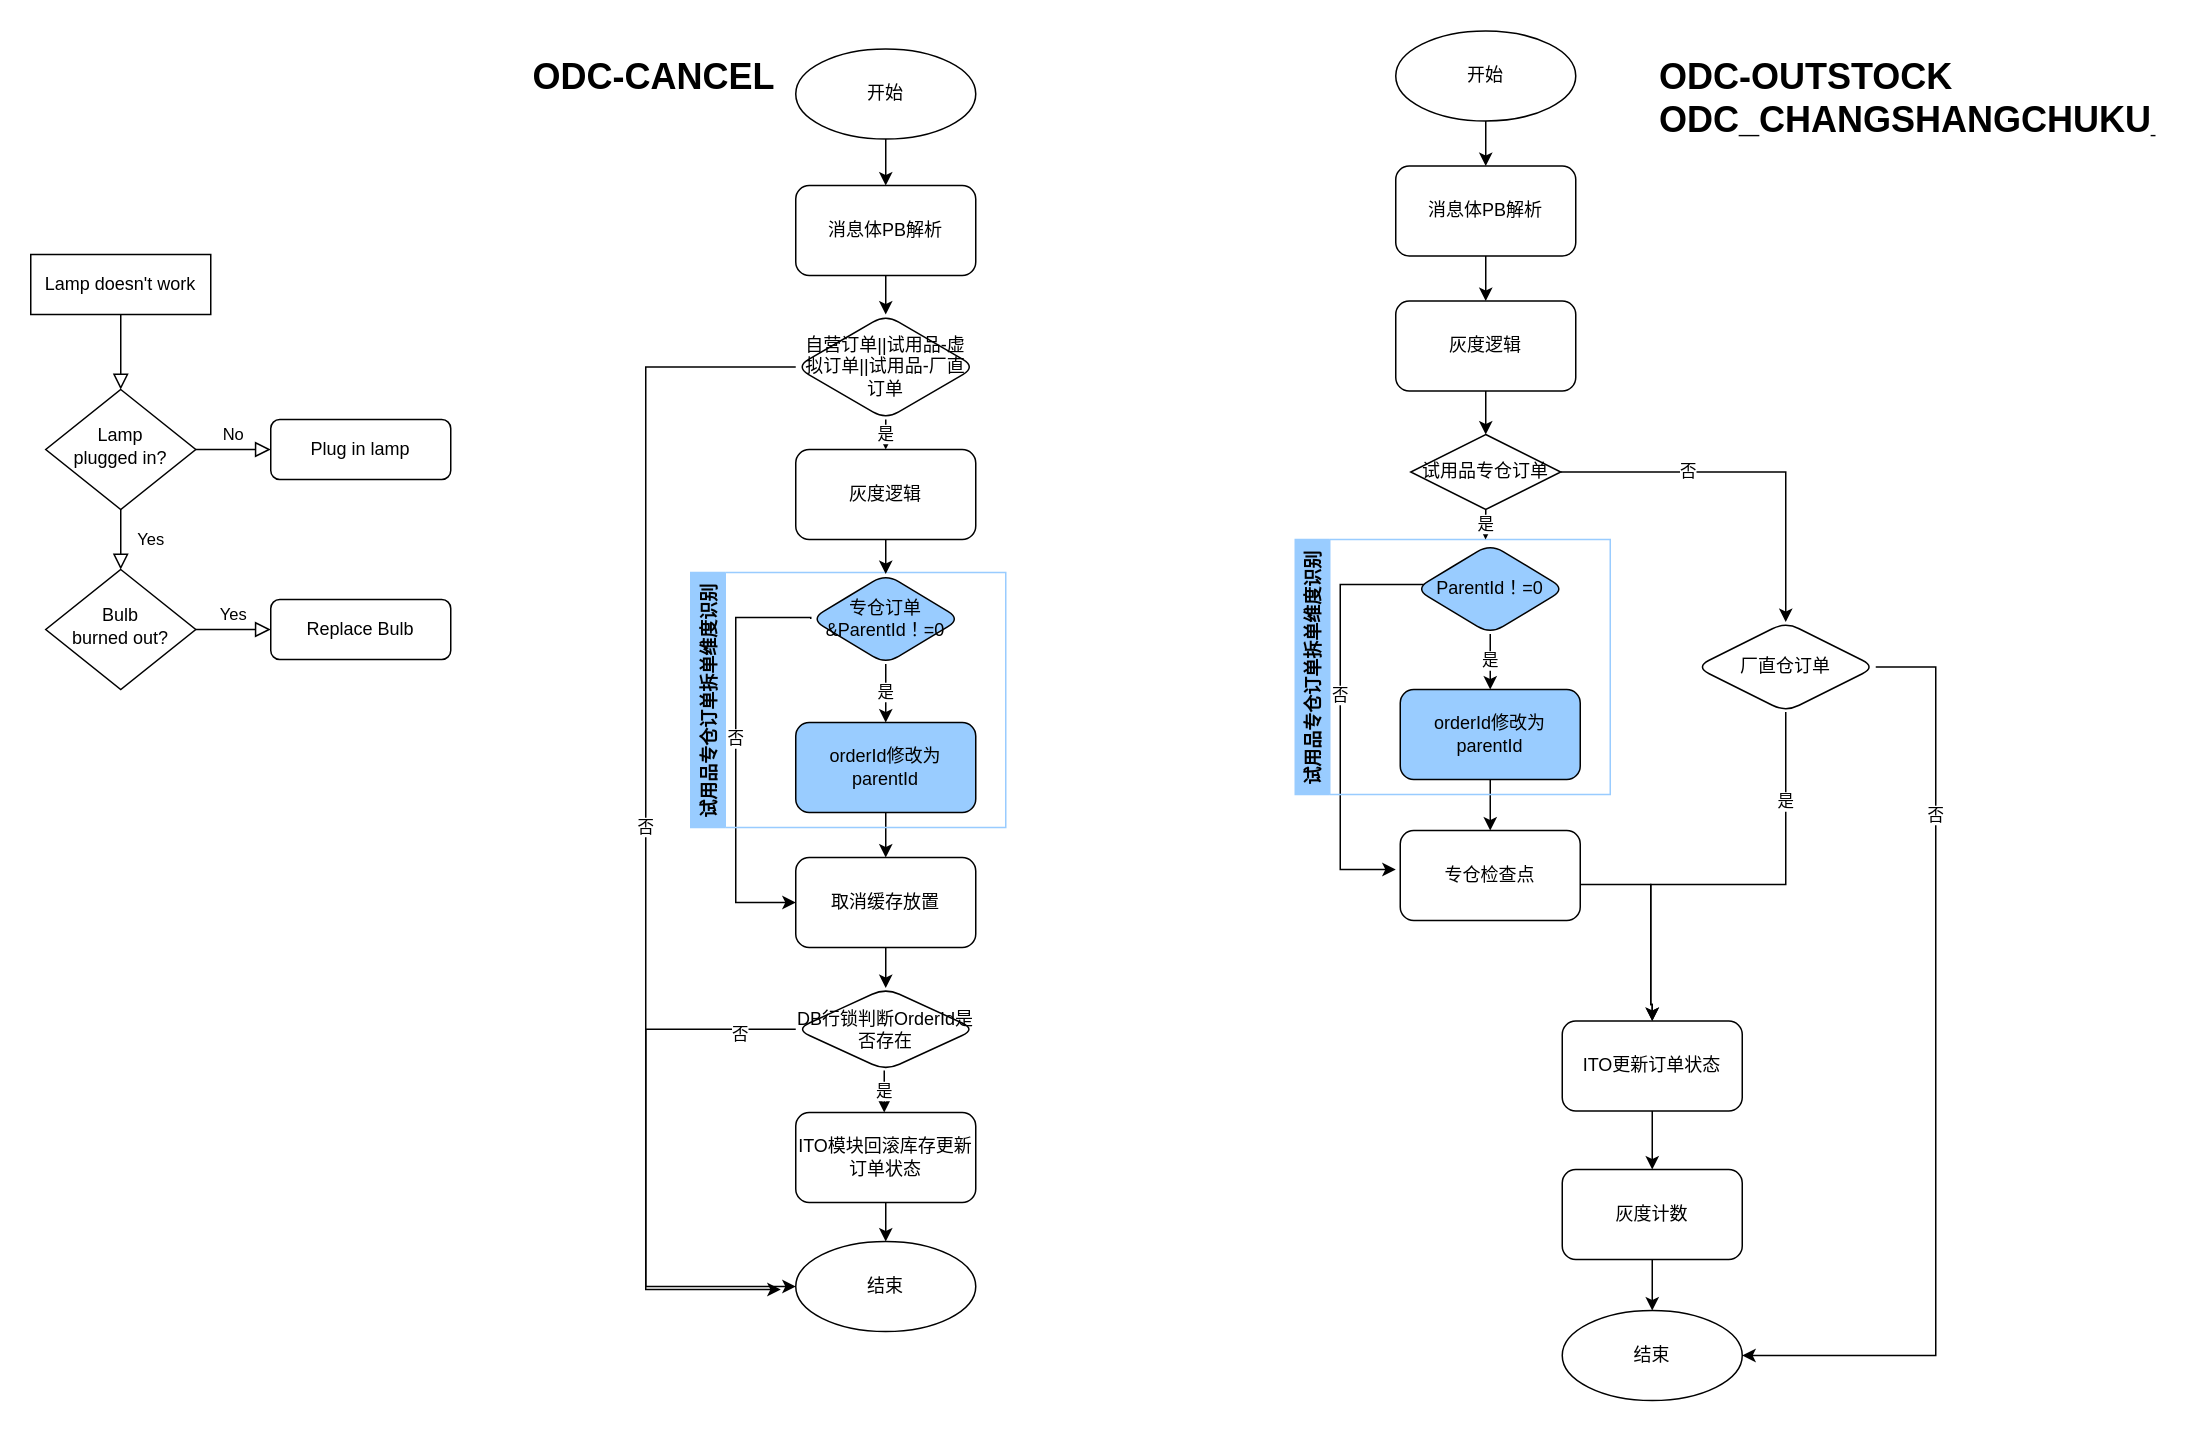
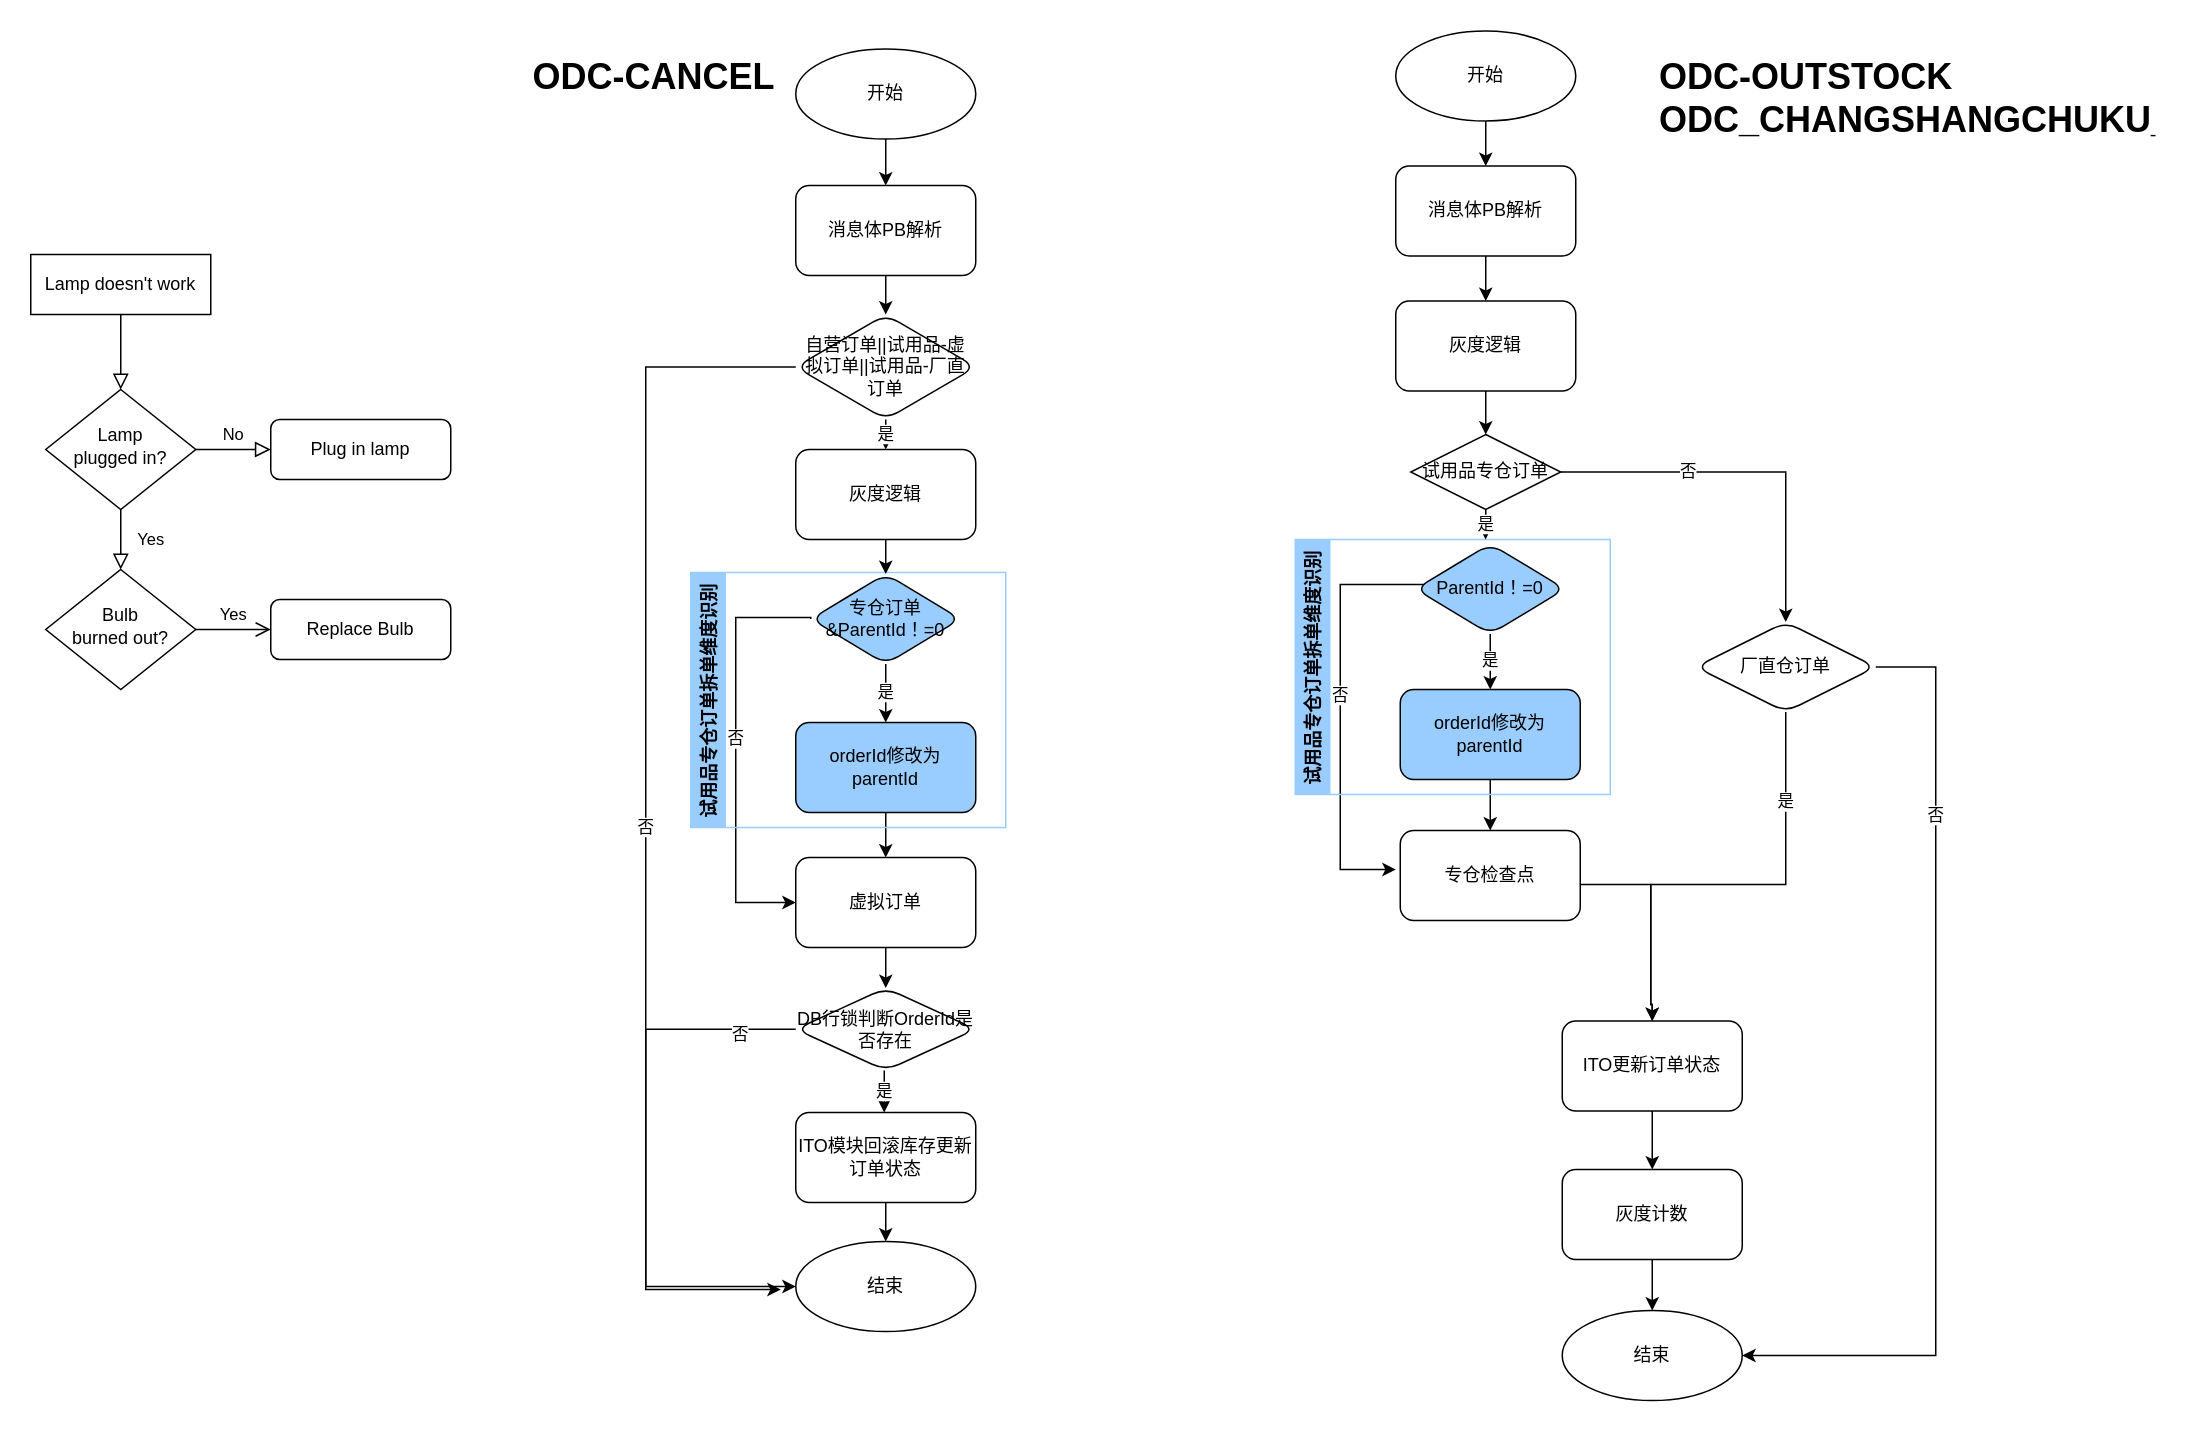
- <mxCell id="8" value="Yes" style="edgeStyle=orthogonalEdgeStyle;rounded=0;html=1;jettySize=auto;orthogonalLoop=1;fontSize=11;endArrow=block;endFill=0;endSize=8;strokeWidth=1;shadow=0;labelBackgroundColor=none;" parent="1" source="9" target="10" edge="1"><mxGeometry y="10" relative="1" as="geometry"><mxPoint as="offset" /></mxGeometry></mxCell>
+ <mxCell id="8" value="Yes" style="edgeStyle=orthogonalEdgeStyle;rounded=0;html=1;jettySize=auto;orthogonalLoop=1;fontSize=11;endArrow=open;endFill=0;endSize=8;strokeWidth=1;shadow=0;labelBackgroundColor=none;" parent="1" source="9" target="10" edge="1"><mxGeometry y="10" relative="1" as="geometry"><mxPoint as="offset" /></mxGeometry></mxCell>
- <mxCell id="25" value="取消缓存放置" style="whiteSpace=wrap;html=1;rounded=1;" parent="1" vertex="1"><mxGeometry x="530" y="571" width="120" height="60" as="geometry" /></mxCell>
+ <mxCell id="25" value="虚拟订单" style="whiteSpace=wrap;html=1;rounded=1;" parent="1" vertex="1"><mxGeometry x="530" y="571" width="120" height="60" as="geometry" /></mxCell>
